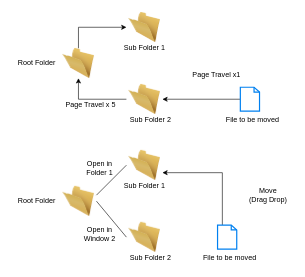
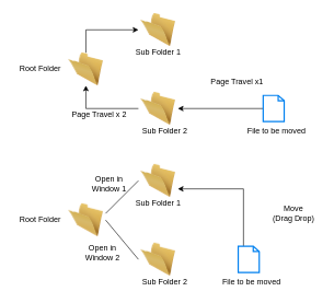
- <mxCell id="14" value="Page Travel x 5" style="text;html=1;align=center;verticalAlign=middle;resizable=0;points=[];autosize=1;" vertex="1" parent="1"><mxGeometry x="100" y="165" width="100" height="20" as="geometry" /></mxCell>
+ <mxCell id="14" value="Page Travel x 2" style="text;html=1;align=center;verticalAlign=middle;resizable=0;points=[];autosize=1;" vertex="1" parent="1"><mxGeometry x="100" y="165" width="100" height="20" as="geometry" /></mxCell>
- <mxCell id="26" value="Open in&lt;br&gt;Folder 1" style="text;html=1;align=center;verticalAlign=middle;resizable=0;points=[];autosize=1;" vertex="1" parent="1"><mxGeometry x="130" y="265" width="70" height="30" as="geometry" /></mxCell>
+ <mxCell id="26" value="Open in&lt;br&gt;Window 1" style="text;html=1;align=center;verticalAlign=middle;resizable=0;points=[];autosize=1;" vertex="1" parent="1"><mxGeometry x="130" y="265" width="70" height="30" as="geometry" /></mxCell>
- <mxCell id="27" value="Open in &lt;br&gt;Window 2" style="text;html=1;align=center;verticalAlign=middle;resizable=0;points=[];autosize=1;" vertex="1" parent="1"><mxGeometry x="130" y="375" width="70" height="30" as="geometry" /></mxCell>
+ <mxCell id="27" value="Open in &lt;br&gt;Window 2" style="text;html=1;align=center;verticalAlign=middle;resizable=0;points=[];autosize=1;" vertex="1" parent="1"><mxGeometry x="120" y="370" width="70" height="30" as="geometry" /></mxCell>
